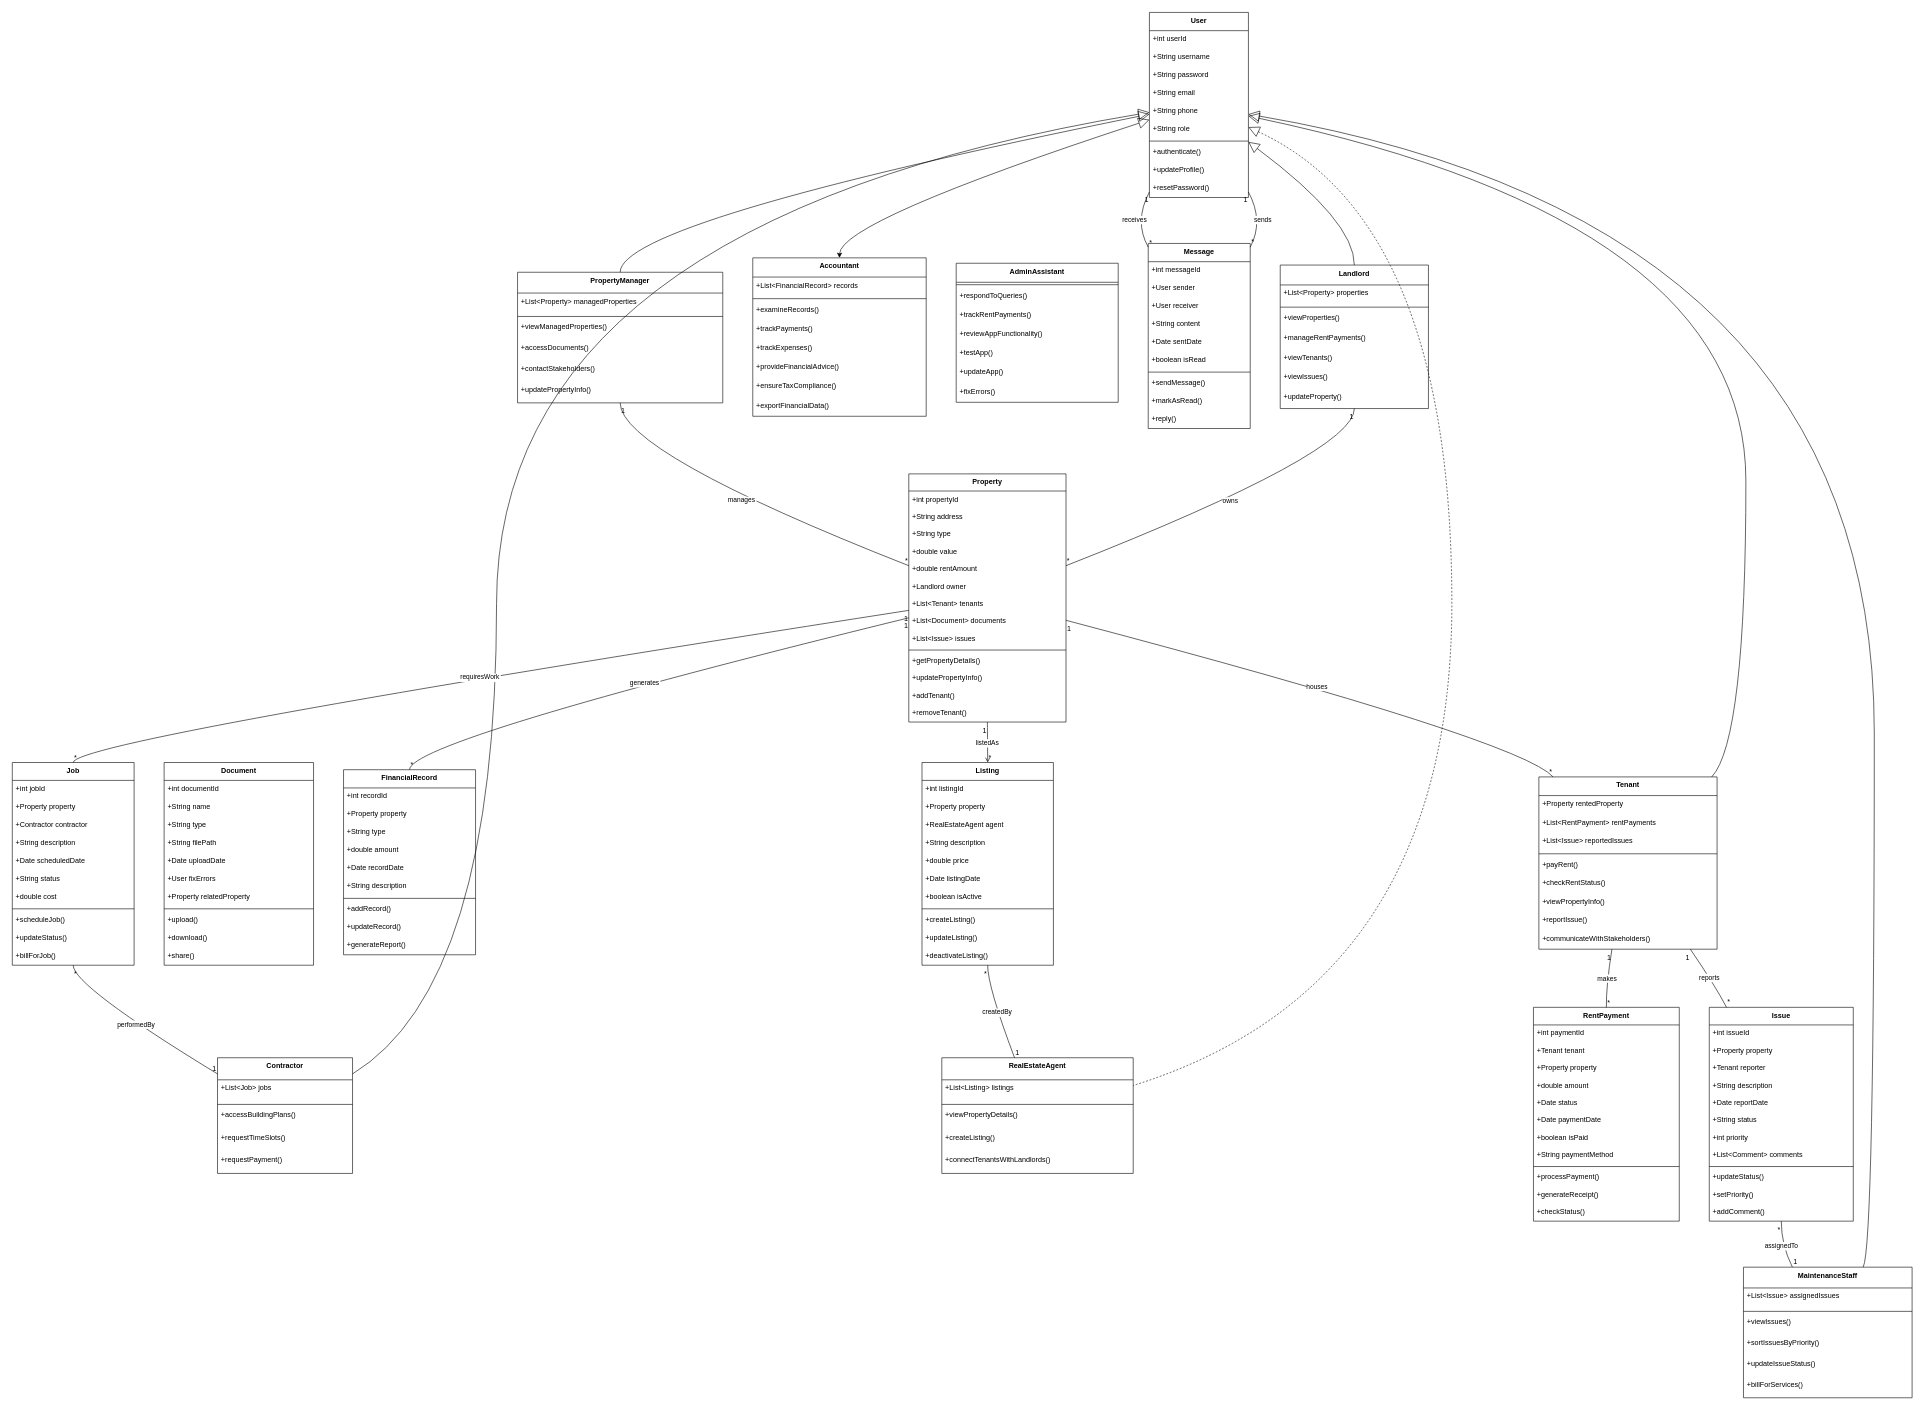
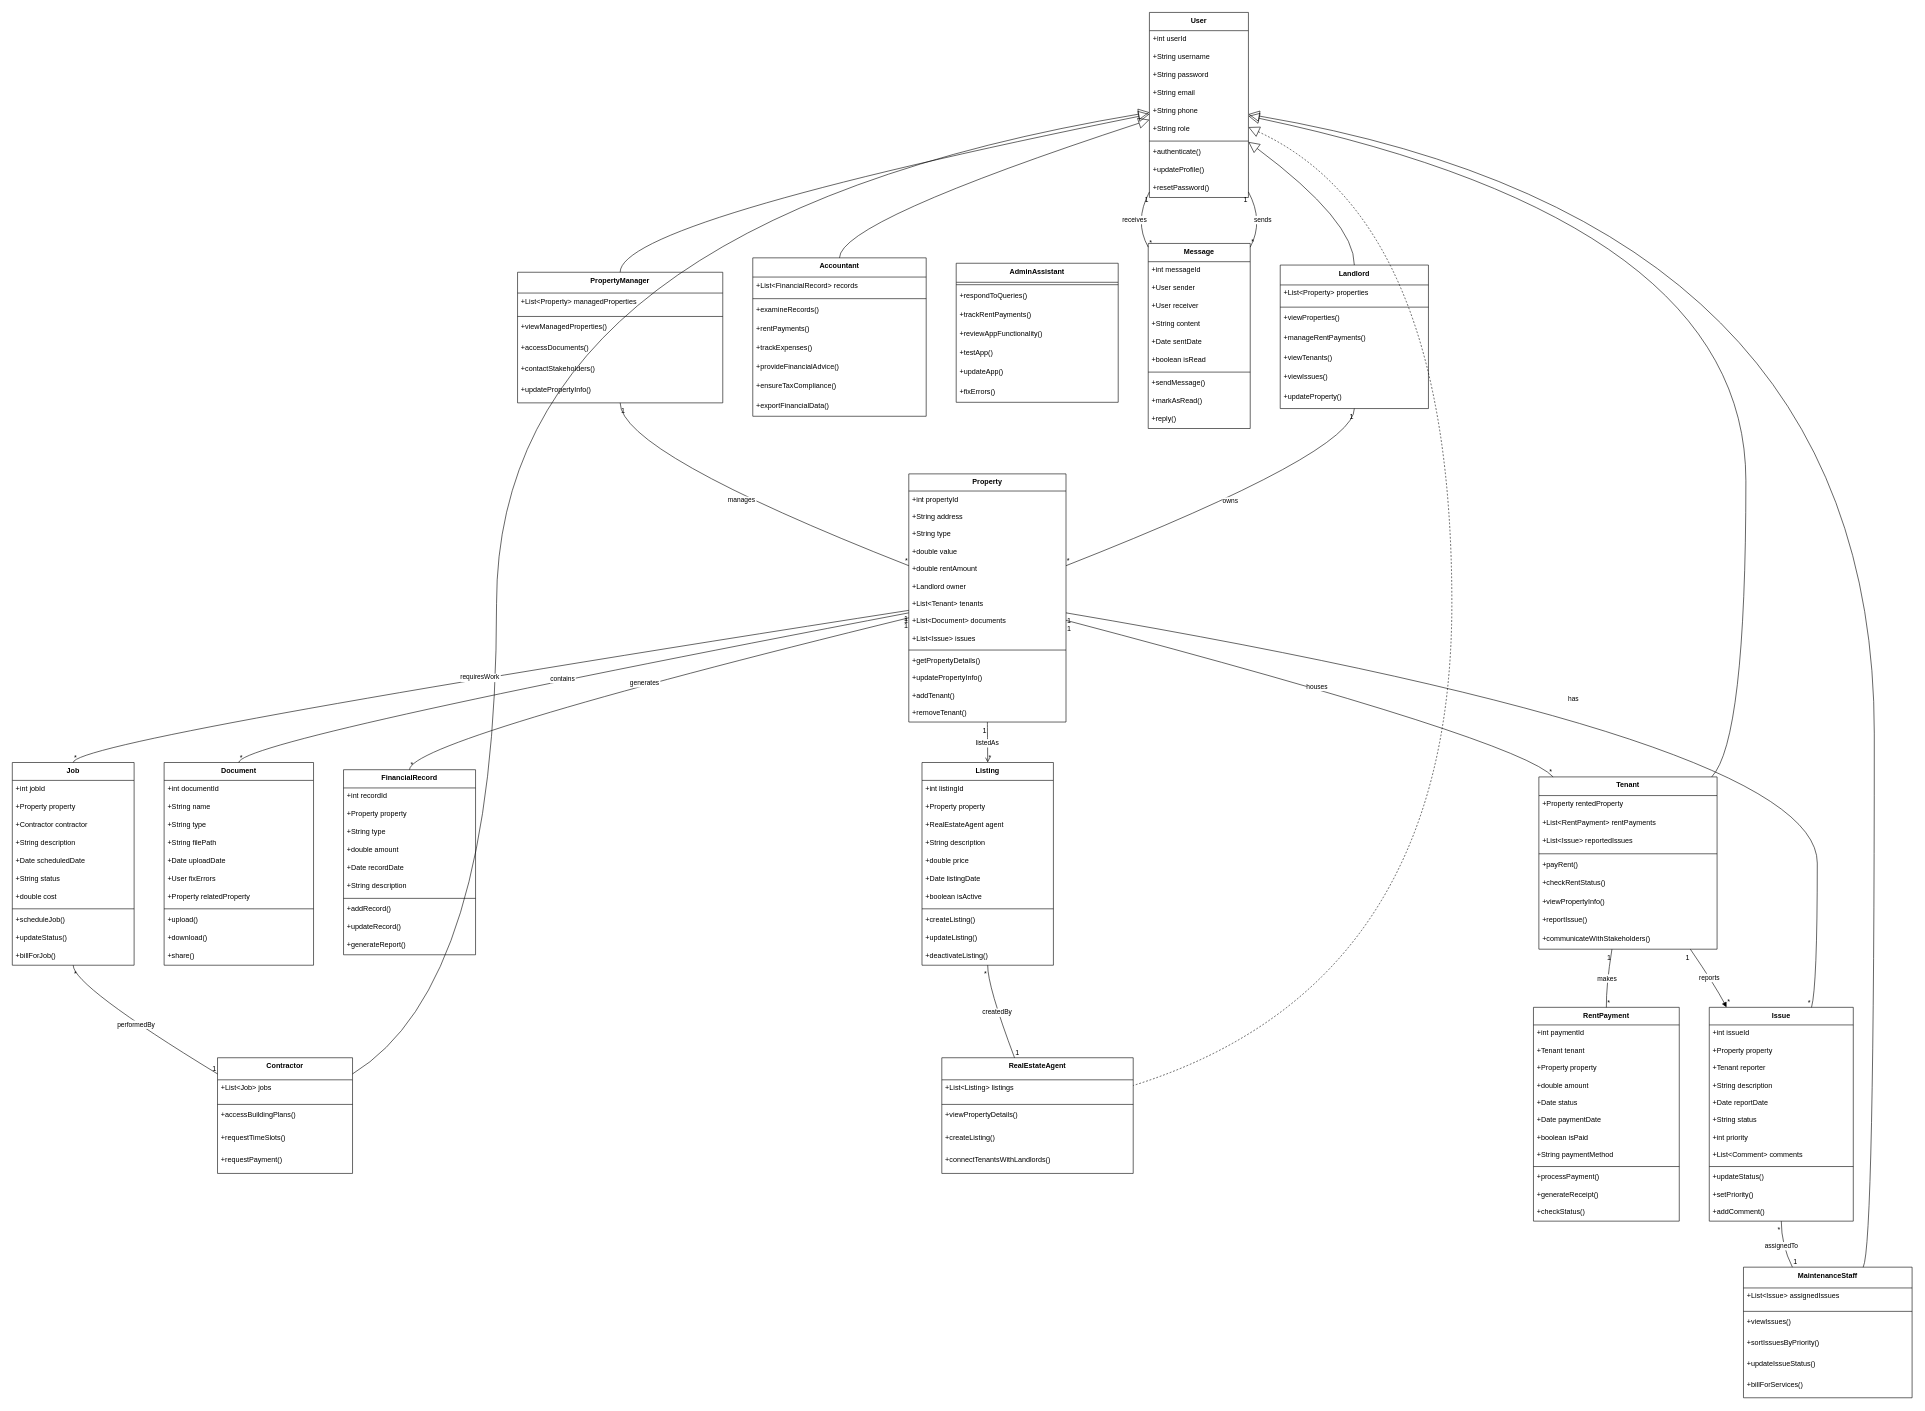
- <mxCell id="175" value="" style="curved=1;startArrow=block;startSize=16;startFill=0;endArrow=classic;exitX=0;exitY=0.58;entryX=0.5;entryY=0;rounded=0;" edge="1" parent="1" source="2" target="28"><mxGeometry relative="1" as="geometry"><Array as="points"><mxPoint x="1399" y="368" /></Array></mxGeometry></mxCell>
+ <mxCell id="175" value="" style="curved=1;startArrow=block;startSize=16;startFill=0;endArrow=none;exitX=0;exitY=0.58;entryX=0.5;entryY=0;rounded=0;" edge="1" parent="1" source="2" target="28"><mxGeometry relative="1" as="geometry"><Array as="points"><mxPoint x="1399" y="368" /></Array></mxGeometry></mxCell>
- <mxCell id="32" value="+trackPayments()" style="text;strokeColor=none;fillColor=none;align=left;verticalAlign=top;spacingLeft=4;spacingRight=4;overflow=hidden;rotatable=0;points=[[0,0.5],[1,0.5]];portConstraint=eastwest;" vertex="1" parent="28"><mxGeometry y="104" width="289" height="32" as="geometry" /></mxCell>
+ <mxCell id="32" value="+rentPayments()" style="text;strokeColor=none;fillColor=none;align=left;verticalAlign=top;spacingLeft=4;spacingRight=4;overflow=hidden;rotatable=0;points=[[0,0.5],[1,0.5]];portConstraint=eastwest;" vertex="1" parent="28"><mxGeometry y="104" width="289" height="32" as="geometry" /></mxCell>
+ <mxCell id="189" value="contains" style="curved=1;startArrow=none;endArrow=none;exitX=0;exitY=0.56;entryX=0.5;entryY=0;rounded=0;" edge="1" parent="1" source="74" target="115"><mxGeometry relative="1" as="geometry"><Array as="points"><mxPoint x="398" y="1233" /></Array></mxGeometry></mxCell>
+ <mxCell id="190" value="1" style="edgeLabel;resizable=0;labelBackgroundColor=none;fontSize=12;align=right;verticalAlign=top;" vertex="1" parent="189"><mxGeometry x="-1" relative="1" as="geometry" /></mxCell>
+ <mxCell id="191" value="*" style="edgeLabel;resizable=0;labelBackgroundColor=none;fontSize=12;align=left;verticalAlign=bottom;" vertex="1" parent="189"><mxGeometry x="1" relative="1" as="geometry" /></mxCell>
+ <mxCell id="192" value="has" style="curved=1;startArrow=none;endArrow=none;exitX=1;exitY=0.56;entryX=0.71;entryY=0;rounded=0;" edge="1" parent="1" source="74" target="102"><mxGeometry relative="1" as="geometry"><Array as="points"><mxPoint x="3028" y="1233" /><mxPoint x="3028" y="1642" /></Array></mxGeometry></mxCell>
+ <mxCell id="193" value="1" style="edgeLabel;resizable=0;labelBackgroundColor=none;fontSize=12;align=left;verticalAlign=top;" vertex="1" parent="192"><mxGeometry x="-1" relative="1" as="geometry" /></mxCell>
+ <mxCell id="194" value="*" style="edgeLabel;resizable=0;labelBackgroundColor=none;fontSize=12;align=right;verticalAlign=bottom;" vertex="1" parent="192"><mxGeometry x="1" relative="1" as="geometry" /></mxCell>
- <mxCell id="207" value="reports" style="curved=1;startArrow=none;endArrow=none;exitX=0.85;exitY=1;entryX=0.12;entryY=0;rounded=0;" edge="1" parent="1" source="64" target="102"><mxGeometry relative="1" as="geometry"><Array as="points"><mxPoint x="2858" y="1642" /></Array></mxGeometry></mxCell>
+ <mxCell id="207" value="reports" style="curved=1;startArrow=none;endArrow=block;exitX=0.85;exitY=1;entryX=0.12;entryY=0;rounded=0;" edge="1" parent="1" source="64" target="102"><mxGeometry relative="1" as="geometry"><Array as="points"><mxPoint x="2858" y="1642" /></Array></mxGeometry></mxCell>
